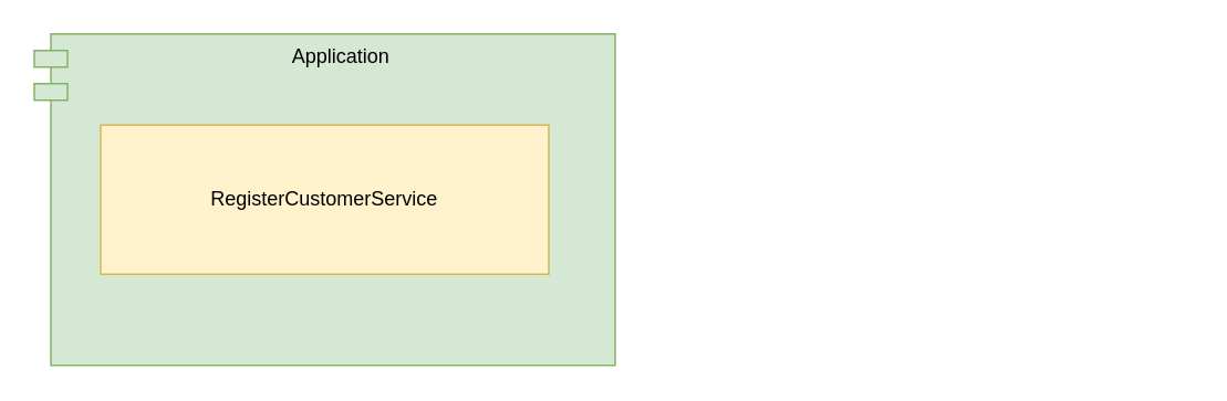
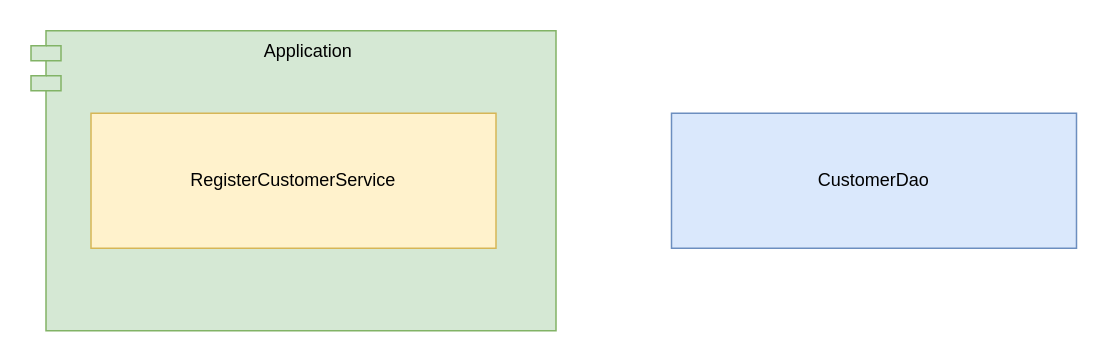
+ <mxCell id="4" value="CustomerDao" style="rounded=0;whiteSpace=wrap;html=1;fillColor=#dae8fc;strokeColor=#6c8ebf;" vertex="1" parent="1"><mxGeometry x="447" y="75" width="270" height="90" as="geometry" /></mxCell>
